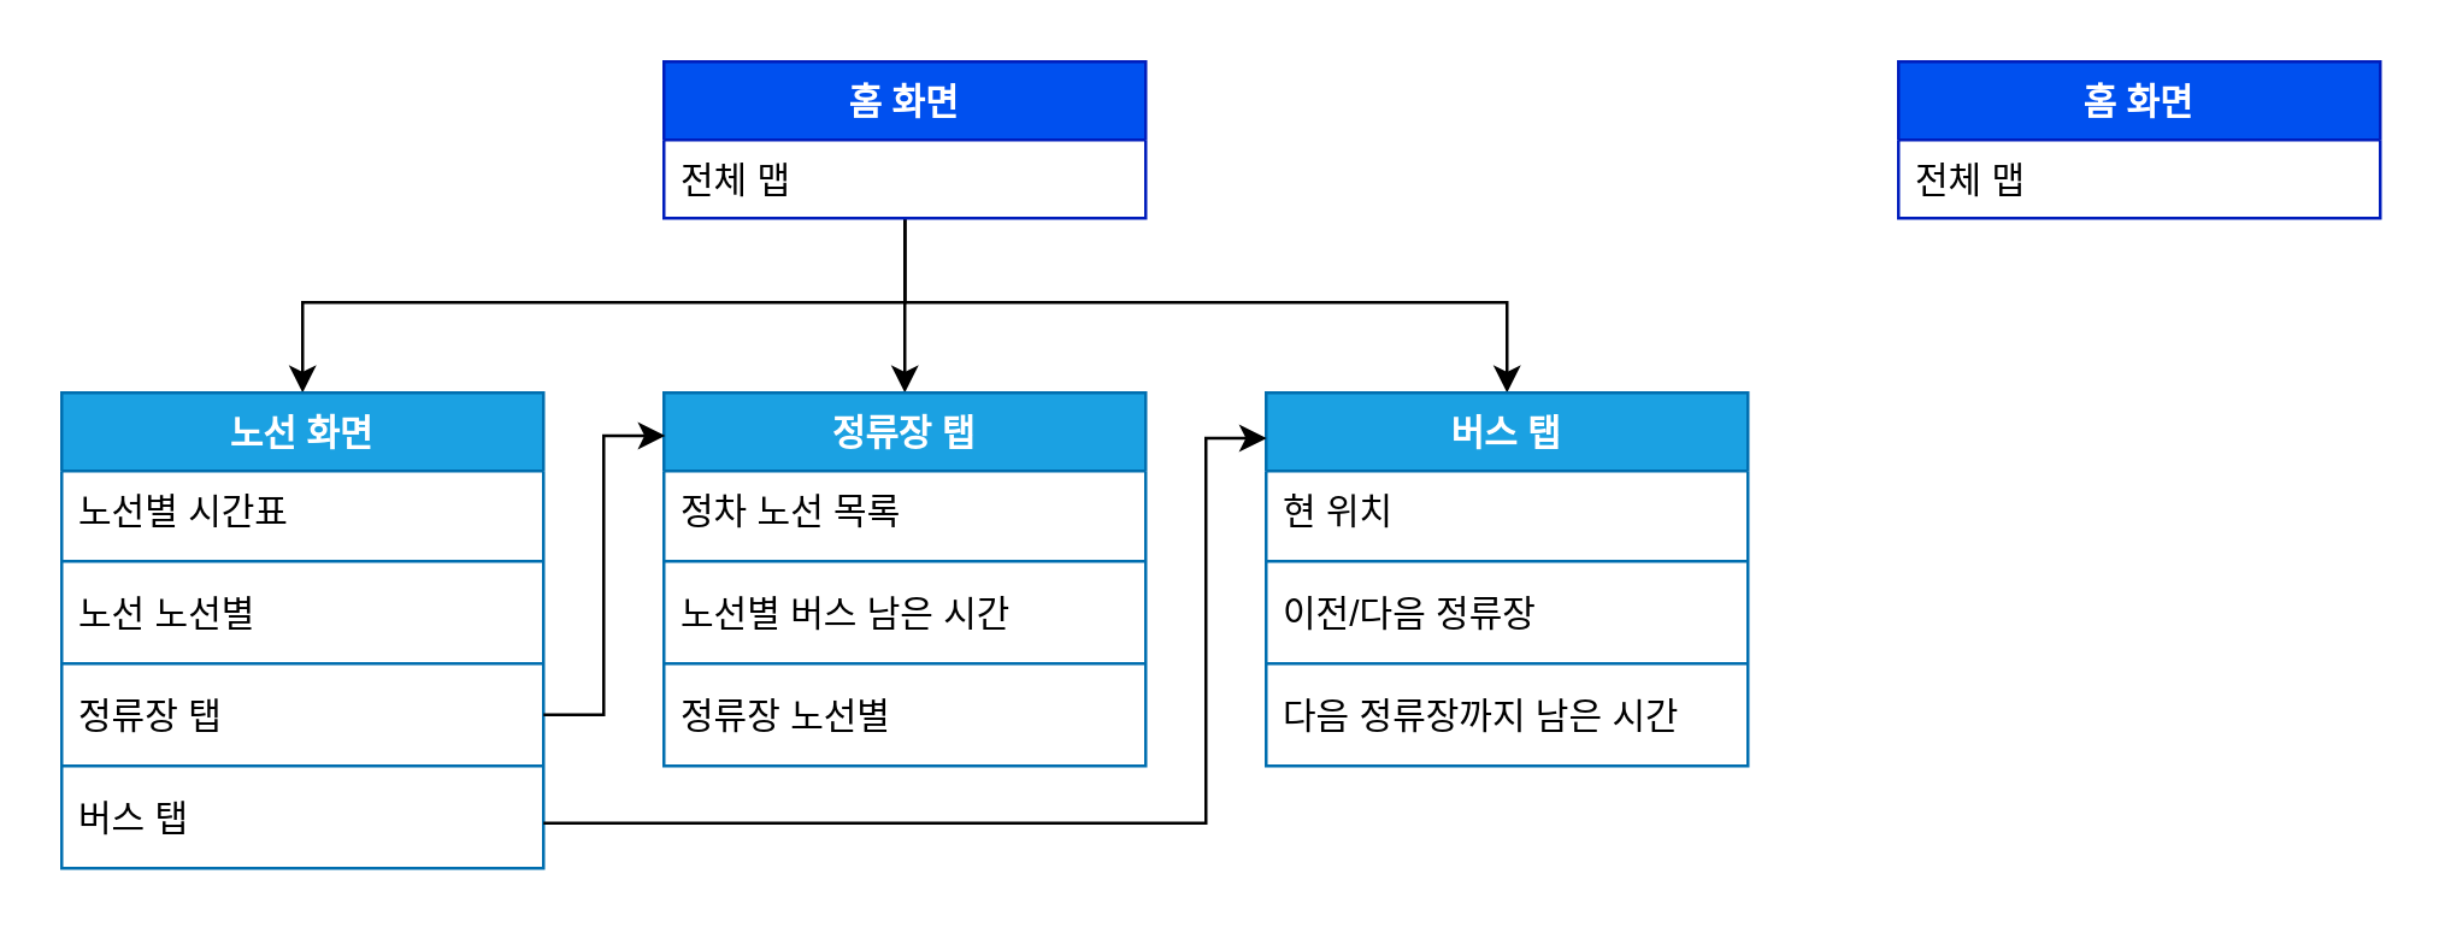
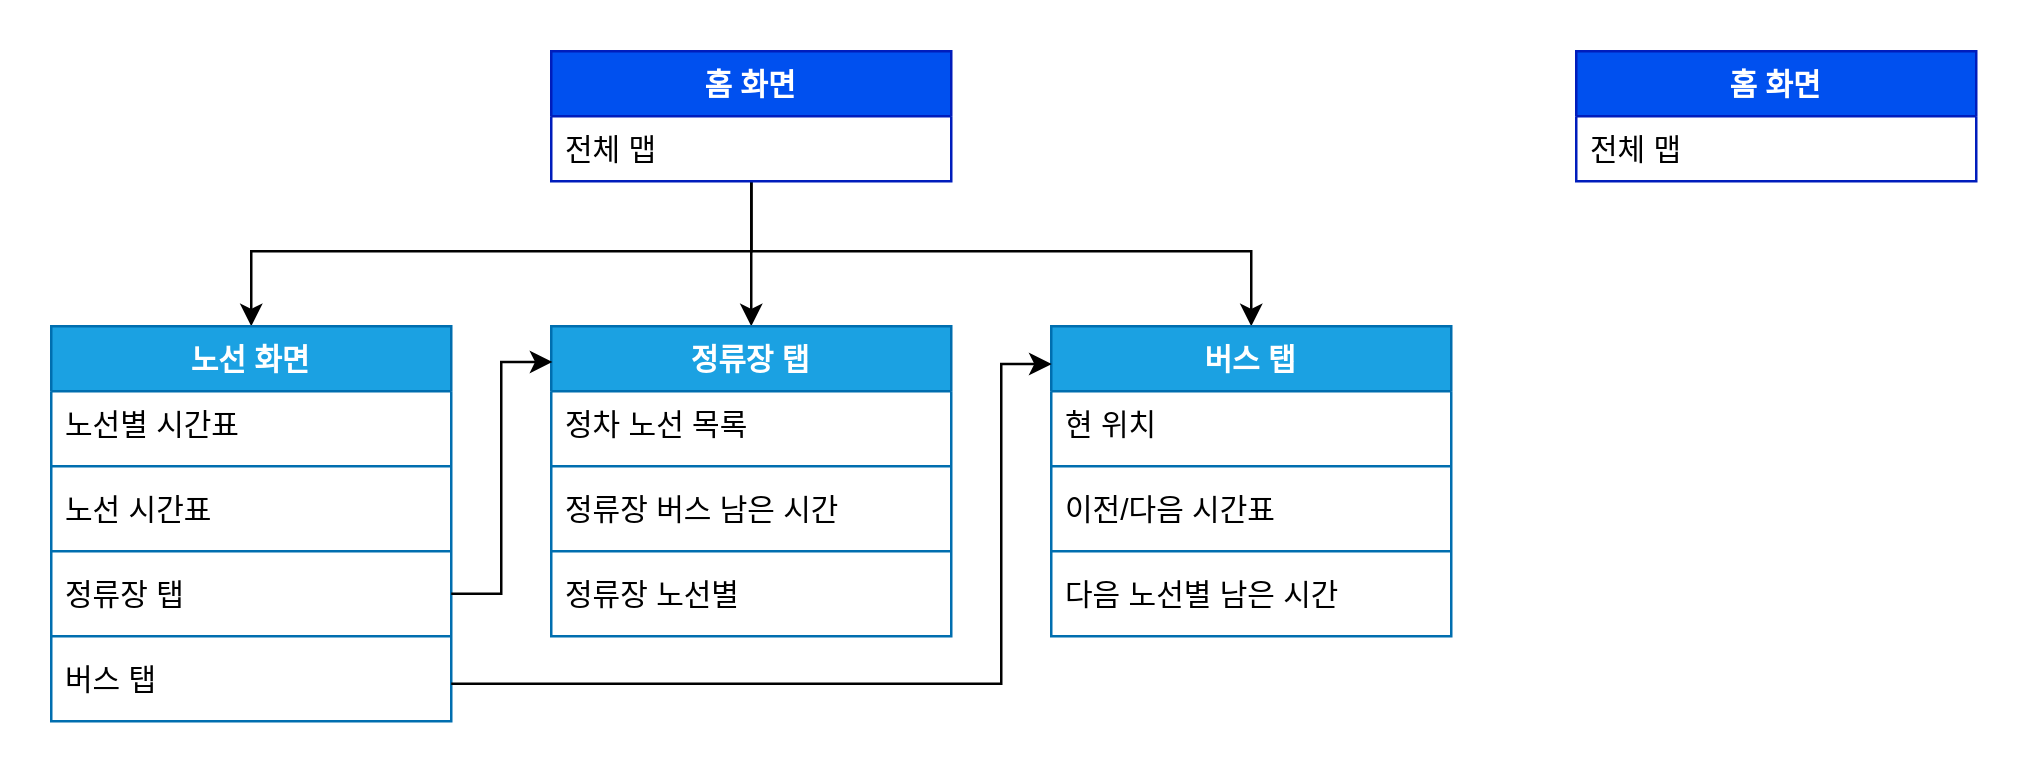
- <mxCell id="16" value="노선 노선별" style="text;strokeColor=none;fillColor=none;align=left;verticalAlign=top;spacingLeft=4;spacingRight=4;overflow=hidden;rotatable=0;points=[[0,0.5],[1,0.5]];portConstraint=eastwest;whiteSpace=wrap;html=1;" parent="13" vertex="1"><mxGeometry y="60" width="160" height="26" as="geometry" /></mxCell>
+ <mxCell id="16" value="노선 시간표" style="text;strokeColor=none;fillColor=none;align=left;verticalAlign=top;spacingLeft=4;spacingRight=4;overflow=hidden;rotatable=0;points=[[0,0.5],[1,0.5]];portConstraint=eastwest;whiteSpace=wrap;html=1;" parent="13" vertex="1"><mxGeometry y="60" width="160" height="26" as="geometry" /></mxCell>
- <mxCell id="10" value="노선별 버스 남은 시간" style="text;strokeColor=none;fillColor=none;align=left;verticalAlign=top;spacingLeft=4;spacingRight=4;overflow=hidden;rotatable=0;points=[[0,0.5],[1,0.5]];portConstraint=eastwest;whiteSpace=wrap;html=1;" parent="7" vertex="1"><mxGeometry y="60" width="160" height="26" as="geometry" /></mxCell>
+ <mxCell id="10" value="정류장 버스 남은 시간" style="text;strokeColor=none;fillColor=none;align=left;verticalAlign=top;spacingLeft=4;spacingRight=4;overflow=hidden;rotatable=0;points=[[0,0.5],[1,0.5]];portConstraint=eastwest;whiteSpace=wrap;html=1;" parent="7" vertex="1"><mxGeometry y="60" width="160" height="26" as="geometry" /></mxCell>
- <mxCell id="24" value="이전/다음 정류장" style="text;strokeColor=none;fillColor=none;align=left;verticalAlign=top;spacingLeft=4;spacingRight=4;overflow=hidden;rotatable=0;points=[[0,0.5],[1,0.5]];portConstraint=eastwest;whiteSpace=wrap;html=1;" parent="21" vertex="1"><mxGeometry y="60" width="160" height="26" as="geometry" /></mxCell>
+ <mxCell id="24" value="이전/다음 시간표" style="text;strokeColor=none;fillColor=none;align=left;verticalAlign=top;spacingLeft=4;spacingRight=4;overflow=hidden;rotatable=0;points=[[0,0.5],[1,0.5]];portConstraint=eastwest;whiteSpace=wrap;html=1;" parent="21" vertex="1"><mxGeometry y="60" width="160" height="26" as="geometry" /></mxCell>
- <mxCell id="26" value="다음 정류장까지 남은 시간" style="text;strokeColor=none;fillColor=none;align=left;verticalAlign=top;spacingLeft=4;spacingRight=4;overflow=hidden;rotatable=0;points=[[0,0.5],[1,0.5]];portConstraint=eastwest;whiteSpace=wrap;html=1;" parent="21" vertex="1"><mxGeometry y="94" width="160" height="30" as="geometry" /></mxCell>
+ <mxCell id="26" value="다음 노선별 남은 시간" style="text;strokeColor=none;fillColor=none;align=left;verticalAlign=top;spacingLeft=4;spacingRight=4;overflow=hidden;rotatable=0;points=[[0,0.5],[1,0.5]];portConstraint=eastwest;whiteSpace=wrap;html=1;" parent="21" vertex="1"><mxGeometry y="94" width="160" height="30" as="geometry" /></mxCell>
